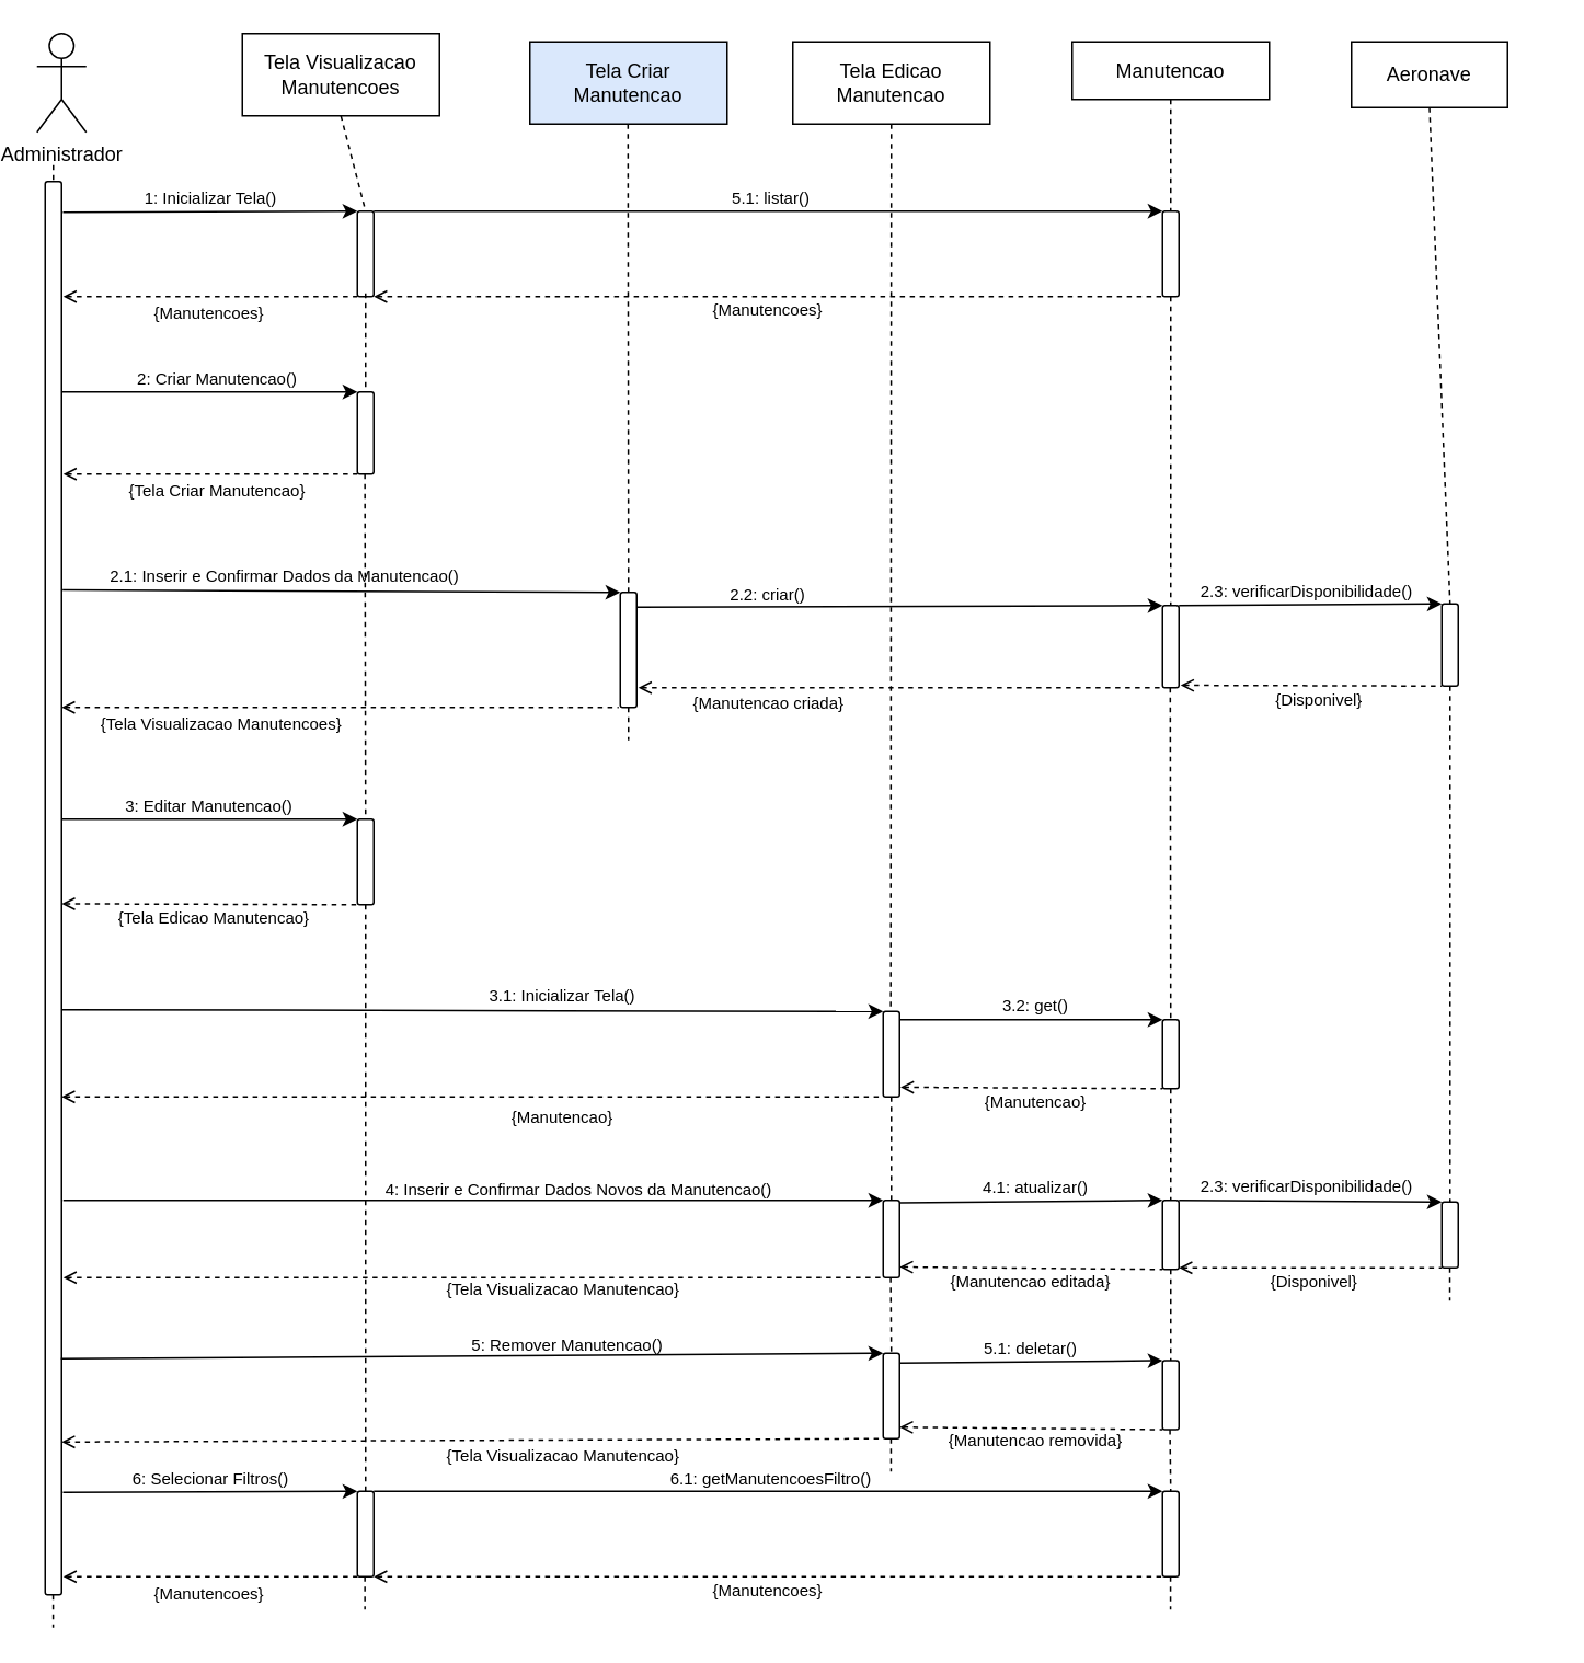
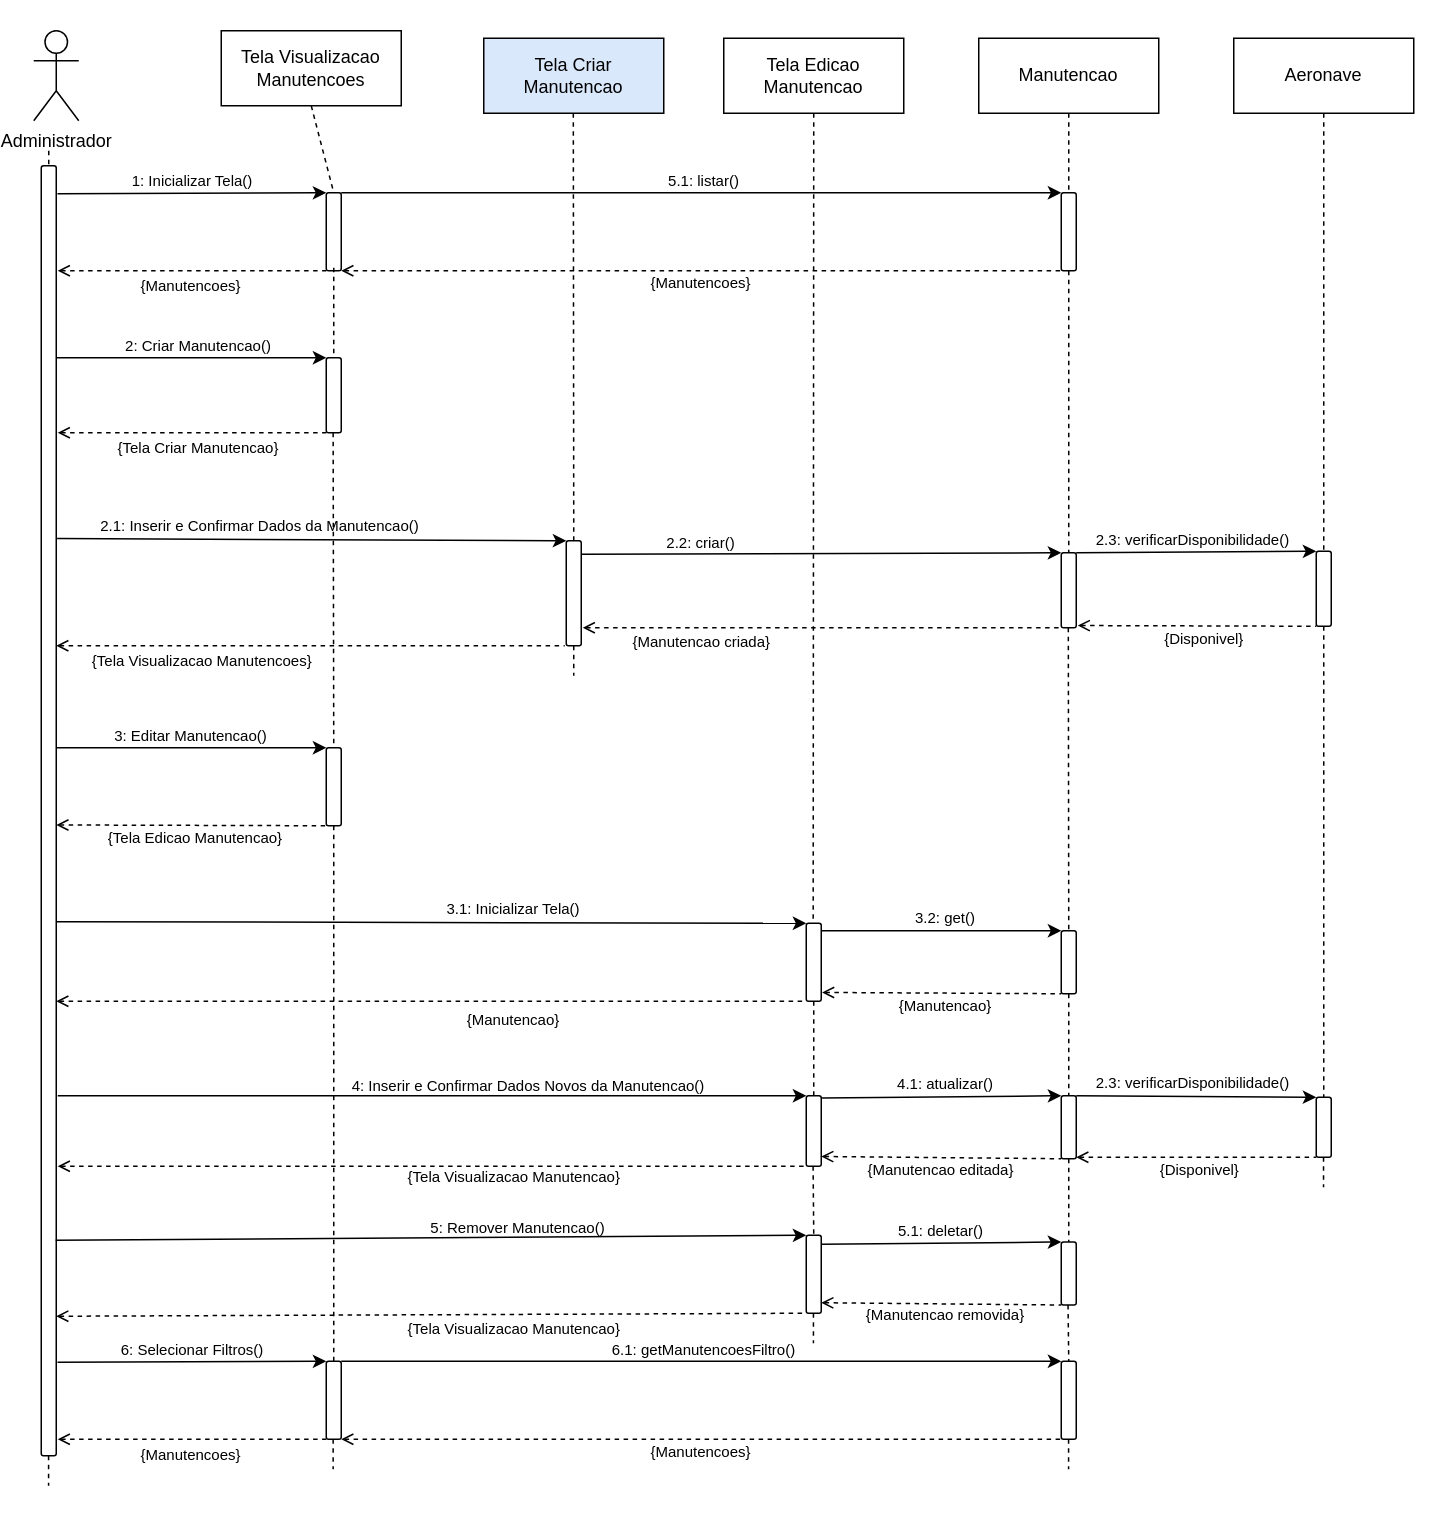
- <mxCell id="4" value="Manutencao" style="rounded=0;whiteSpace=wrap;html=1;" parent="1" vertex="1"><mxGeometry x="650" y="25" width="120" height="35" as="geometry" /></mxCell>
+ <mxCell id="4" value="Manutencao" style="rounded=0;whiteSpace=wrap;html=1;" parent="1" vertex="1"><mxGeometry x="650" y="25" width="120" height="50" as="geometry" /></mxCell>
- <mxCell id="99" value="Aeronave" style="rounded=0;whiteSpace=wrap;html=1;" parent="1" vertex="1"><mxGeometry x="820" y="25" width="95" height="40" as="geometry" /></mxCell>
+ <mxCell id="99" value="Aeronave" style="rounded=0;whiteSpace=wrap;html=1;" parent="1" vertex="1"><mxGeometry x="820" y="25" width="120" height="50" as="geometry" /></mxCell>
